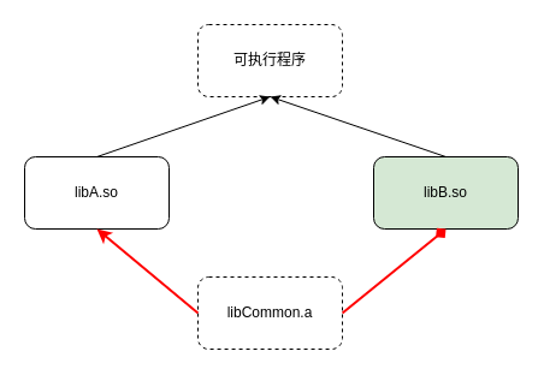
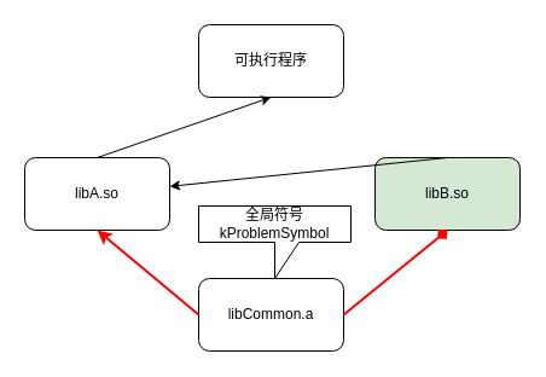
- <mxCell id="2" value="可执行程序" style="rounded=1;whiteSpace=wrap;html=1;dashed=1;" parent="1" vertex="1"><mxGeometry x="164" y="20" width="120" height="60" as="geometry" /></mxCell>
+ <mxCell id="2" value="可执行程序" style="rounded=1;whiteSpace=wrap;html=1;" parent="1" vertex="1"><mxGeometry x="164" y="20" width="120" height="60" as="geometry" /></mxCell>
- <mxCell id="9" value="" style="endArrow=classic;html=1;rounded=0;exitX=0.5;exitY=0;exitDx=0;exitDy=0;entryX=0.5;entryY=1;entryDx=0;entryDy=0;" parent="1" source="4" target="2" edge="1"><mxGeometry width="50" height="50" relative="1" as="geometry"><mxPoint x="294" y="270" as="sourcePoint" /><mxPoint x="380" y="200" as="targetPoint" /></mxGeometry></mxCell>
+ <mxCell id="9" value="" style="endArrow=classic;html=1;rounded=0;exitX=0.5;exitY=0;exitDx=0;exitDy=0;" parent="1" source="4" target="3" edge="1"><mxGeometry width="50" height="50" relative="1" as="geometry"><mxPoint x="294" y="270" as="sourcePoint" /><mxPoint x="380" y="200" as="targetPoint" /></mxGeometry></mxCell>
+ <mxCell id="10" value="全局符号kProblemSymbol" style="shape=callout;whiteSpace=wrap;html=1;perimeter=calloutPerimeter;" parent="1" vertex="1"><mxGeometry x="164" y="170" width="126" height="60" as="geometry" /></mxCell>
- <mxCell id="5" value="libCommon.a" style="rounded=1;whiteSpace=wrap;html=1;dashed=1;" parent="1" vertex="1"><mxGeometry x="164" y="230" width="120" height="60" as="geometry" /></mxCell>
+ <mxCell id="5" value="libCommon.a" style="rounded=1;whiteSpace=wrap;html=1;" parent="1" vertex="1"><mxGeometry x="164" y="230" width="120" height="60" as="geometry" /></mxCell>
